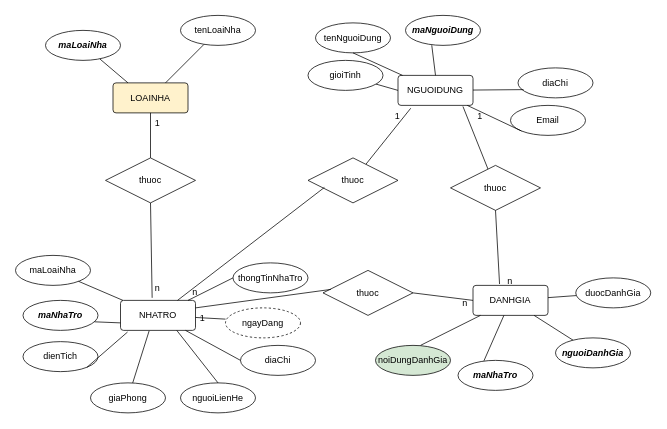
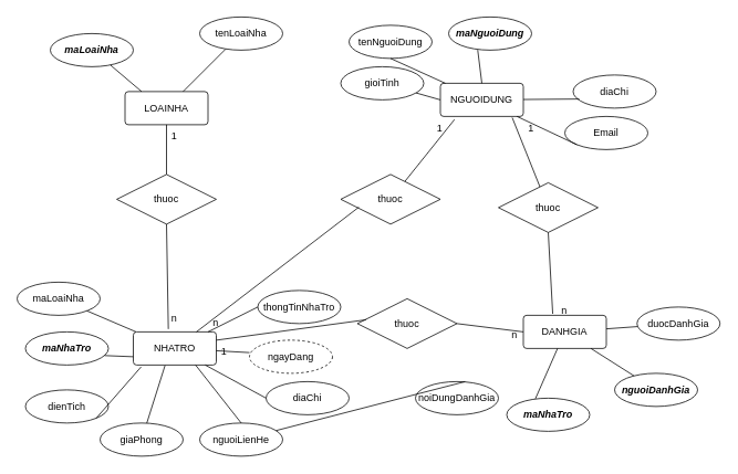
- <mxCell id="2" value="LOAINHA" style="rounded=1;arcSize=10;whiteSpace=wrap;html=1;align=center;fillColor=#fff2cc;" vertex="1" parent="1"><mxGeometry x="150" y="110" width="100" height="40" as="geometry" /></mxCell>
+ <mxCell id="2" value="LOAINHA" style="rounded=1;arcSize=10;whiteSpace=wrap;html=1;align=center;" vertex="1" parent="1"><mxGeometry x="150" y="110" width="100" height="40" as="geometry" /></mxCell>
- <mxCell id="38" value="" style="endArrow=none;html=1;rounded=0;exitX=0.6;exitY=0;exitDx=0;exitDy=0;exitPerimeter=0;" edge="1" parent="1" source="16" target="4"><mxGeometry relative="1" as="geometry"><mxPoint x="290" y="320" as="sourcePoint" /><mxPoint x="450" y="320" as="targetPoint" /></mxGeometry></mxCell>
+ <mxCell id="38" value="" style="endArrow=none;html=1;rounded=0;exitX=0.6;exitY=0;exitDx=0;exitDy=0;exitPerimeter=0;" edge="1" parent="1" source="16" target="15"><mxGeometry relative="1" as="geometry"><mxPoint x="290" y="320" as="sourcePoint" /><mxPoint x="450" y="320" as="targetPoint" /></mxGeometry></mxCell>
- <mxCell id="9" value="dienTich" style="ellipse;whiteSpace=wrap;html=1;align=center;" vertex="1" parent="1"><mxGeometry x="30" y="455" width="100" height="40" as="geometry" /></mxCell>
+ <mxCell id="9" value="dienTich" style="ellipse;whiteSpace=wrap;html=1;align=center;" vertex="1" parent="1"><mxGeometry x="30" y="470" width="100" height="40" as="geometry" /></mxCell>
- <mxCell id="16" value="noiDungDanhGia" style="ellipse;whiteSpace=wrap;html=1;align=center;fillColor=#d5e8d4;" vertex="1" parent="1"><mxGeometry x="500" y="460" width="100" height="40" as="geometry" /></mxCell>
+ <mxCell id="16" value="noiDungDanhGia" style="ellipse;whiteSpace=wrap;html=1;align=center;" vertex="1" parent="1"><mxGeometry x="500" y="460" width="100" height="40" as="geometry" /></mxCell>
